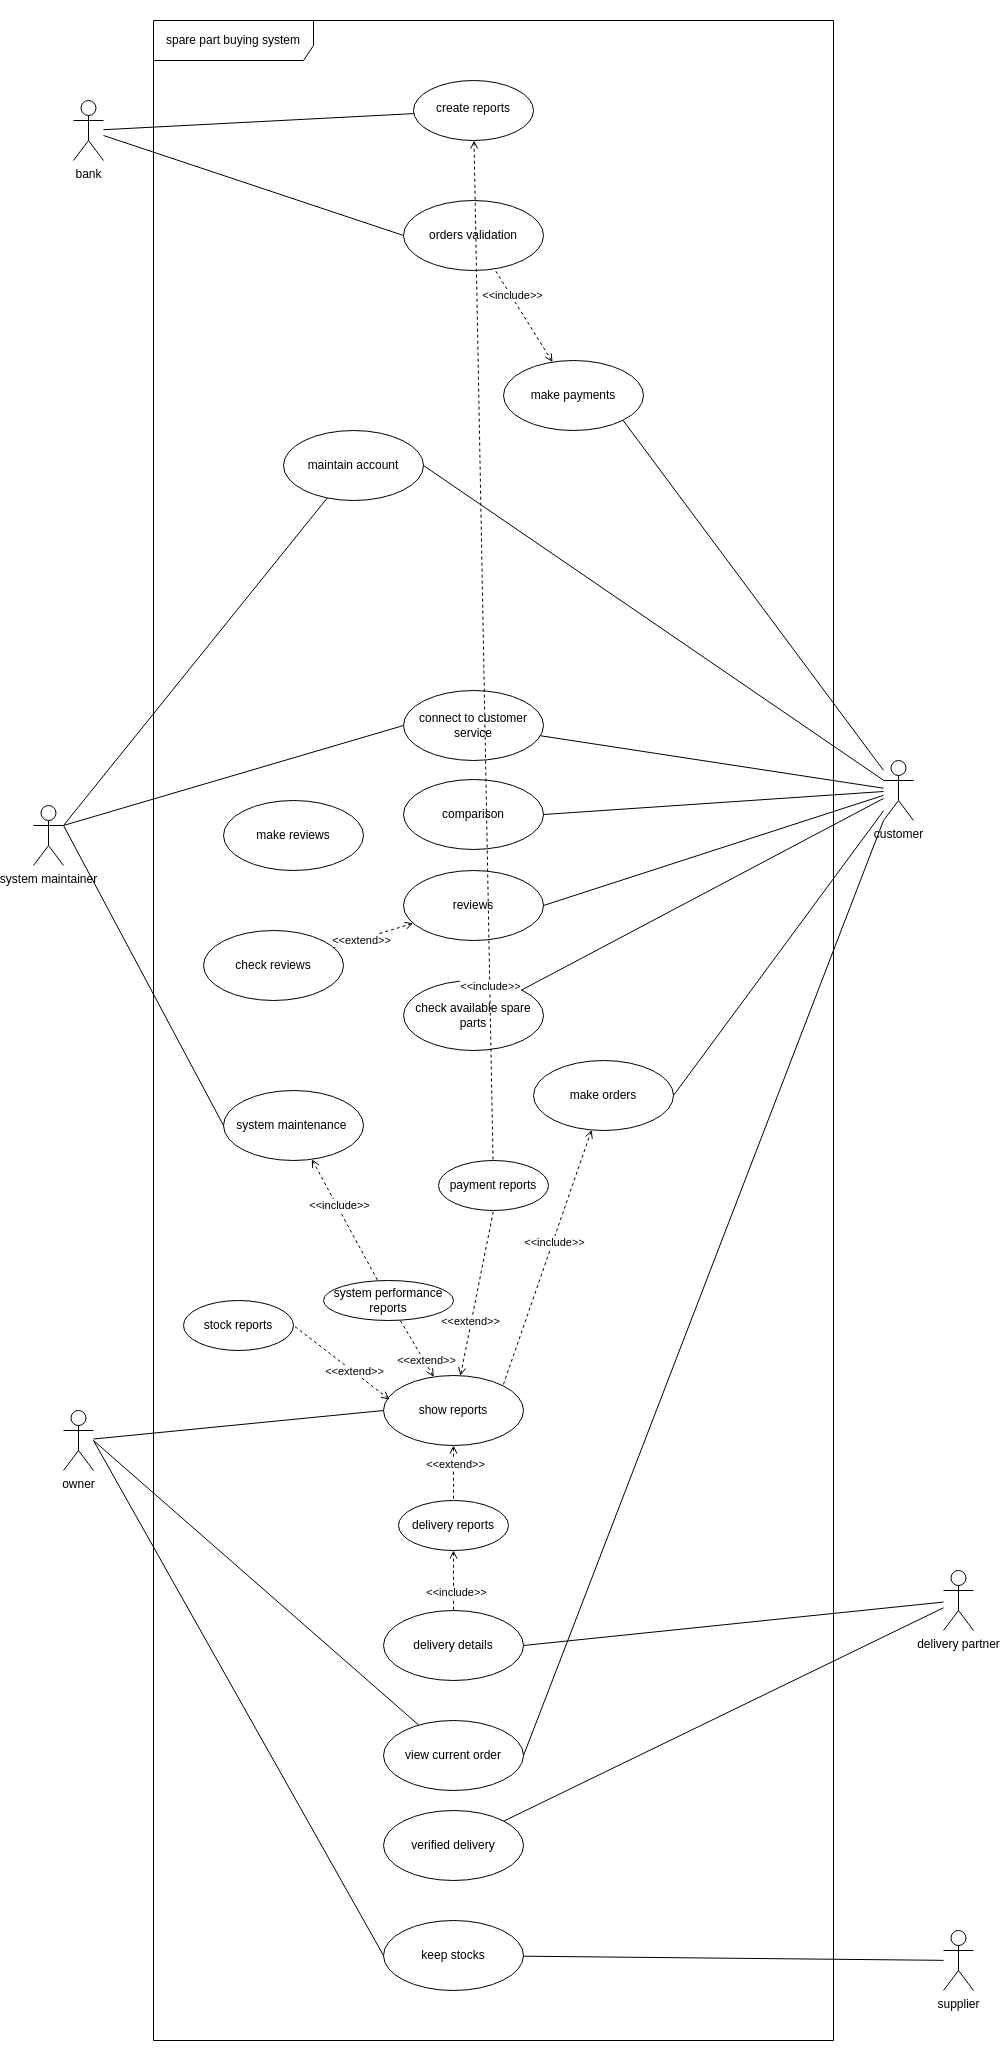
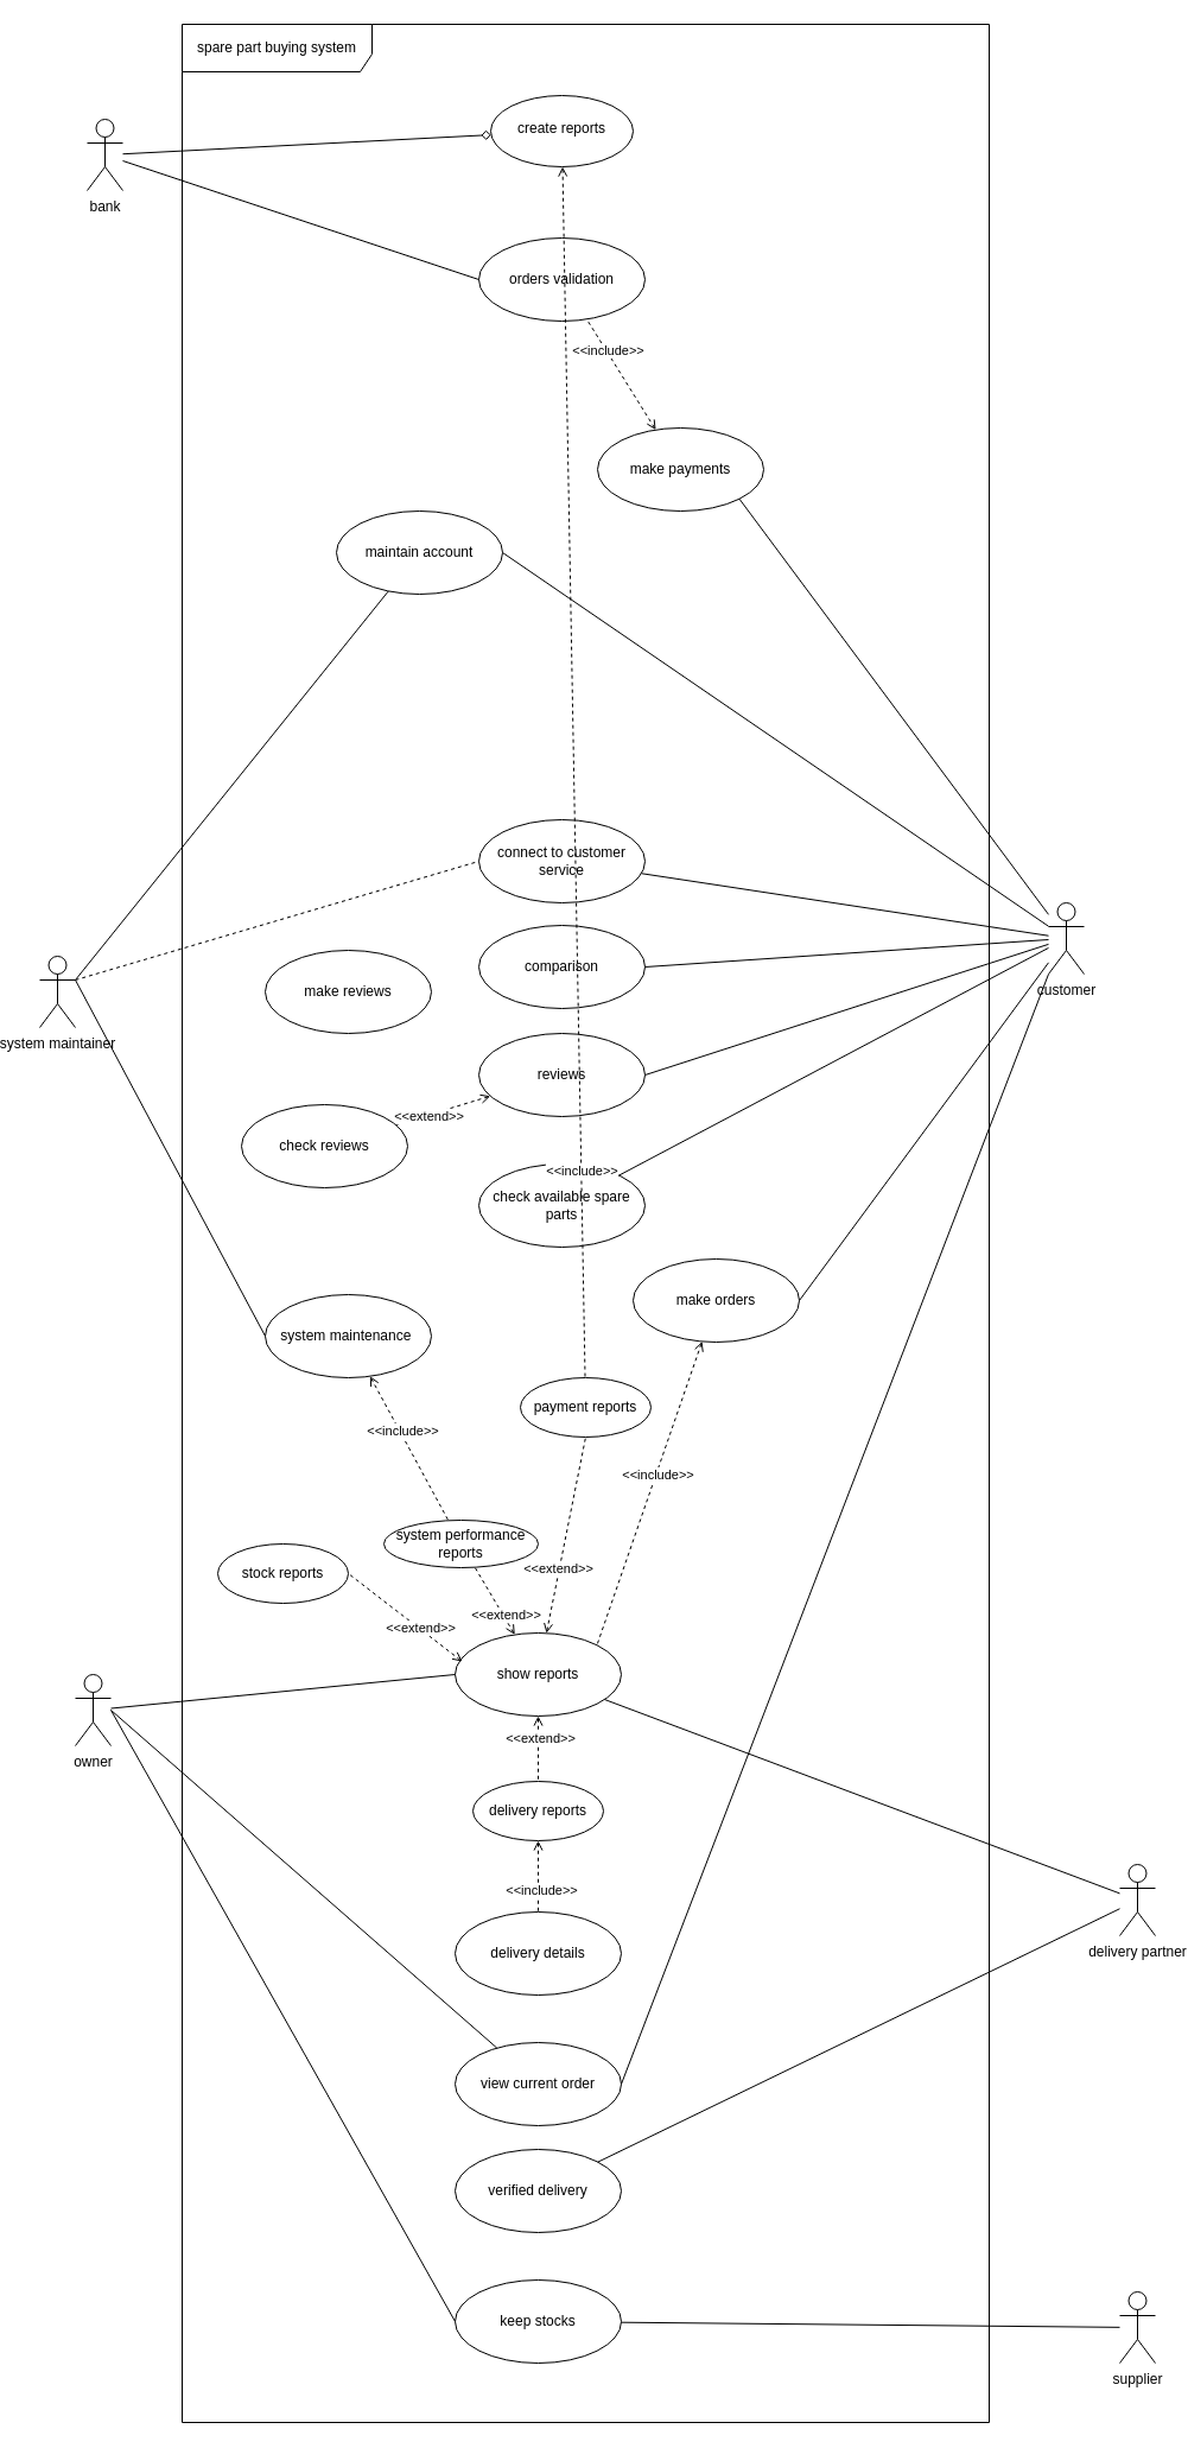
- <mxCell id="19" value="" style="edgeStyle=none;rounded=0;orthogonalLoop=1;jettySize=auto;html=1;startArrow=none;startFill=0;endArrow=none;endFill=0;" edge="1" parent="1" source="20" target="62"><mxGeometry relative="1" as="geometry" /></mxCell>
+ <mxCell id="19" value="" style="edgeStyle=none;rounded=0;orthogonalLoop=1;jettySize=auto;html=1;startArrow=none;startFill=0;endArrow=diamond;endFill=0;" edge="1" parent="1" source="20" target="62"><mxGeometry relative="1" as="geometry" /></mxCell>
- <mxCell id="21" style="edgeStyle=none;rounded=0;orthogonalLoop=1;jettySize=auto;html=1;entryX=0;entryY=0.5;entryDx=0;entryDy=0;startArrow=none;startFill=0;endArrow=none;endFill=0;exitX=1;exitY=0.333;exitDx=0;exitDy=0;exitPerimeter=0;" edge="1" parent="1" source="23" target="48"><mxGeometry relative="1" as="geometry"><mxPoint x="100" y="1160" as="sourcePoint" /></mxGeometry></mxCell>
+ <mxCell id="21" style="edgeStyle=none;rounded=0;orthogonalLoop=1;jettySize=auto;html=1;entryX=0;entryY=0.5;entryDx=0;entryDy=0;startArrow=none;startFill=0;endArrow=none;endFill=0;exitX=1;exitY=0.333;exitDx=0;exitDy=0;exitPerimeter=0;dashed=1;" edge="1" parent="1" source="23" target="48"><mxGeometry relative="1" as="geometry"><mxPoint x="100" y="1160" as="sourcePoint" /></mxGeometry></mxCell>
- <mxCell id="24" style="edgeStyle=none;rounded=0;orthogonalLoop=1;jettySize=auto;html=1;entryX=1;entryY=0.5;entryDx=0;entryDy=0;startArrow=none;startFill=0;endArrow=none;endFill=0;" edge="1" parent="1" source="26" target="63"><mxGeometry relative="1" as="geometry" /></mxCell>
+ <mxCell id="24" style="edgeStyle=none;rounded=0;orthogonalLoop=1;jettySize=auto;html=1;startArrow=none;startFill=0;endArrow=none;endFill=0;" edge="1" parent="1" source="26" target="37"><mxGeometry relative="1" as="geometry" /></mxCell>
